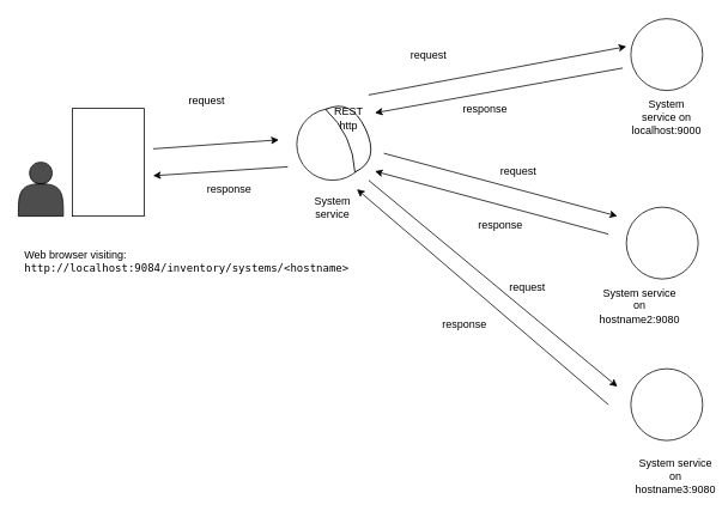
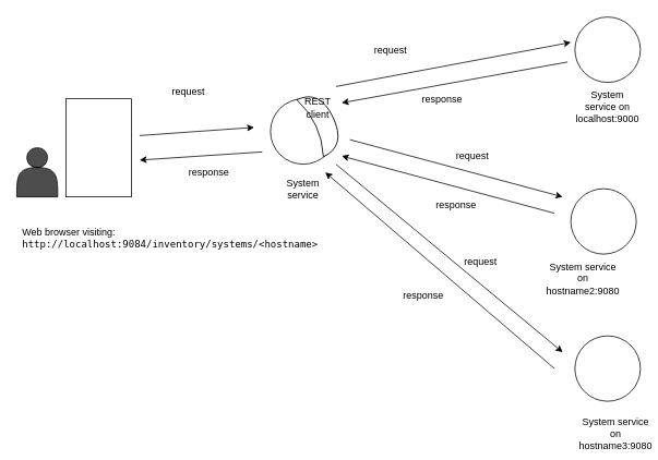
- <mxCell id="17" value="REST http&lt;br&gt;" style="text;html=1;strokeColor=none;fillColor=none;align=center;verticalAlign=middle;whiteSpace=wrap;rounded=0;" parent="1" vertex="1"><mxGeometry x="368" y="121" width="40" height="20" as="geometry" /></mxCell>
+ <mxCell id="17" value="REST client&lt;br&gt;" style="text;html=1;strokeColor=none;fillColor=none;align=center;verticalAlign=middle;whiteSpace=wrap;rounded=0;" parent="1" vertex="1"><mxGeometry x="368" y="121" width="40" height="20" as="geometry" /></mxCell>
